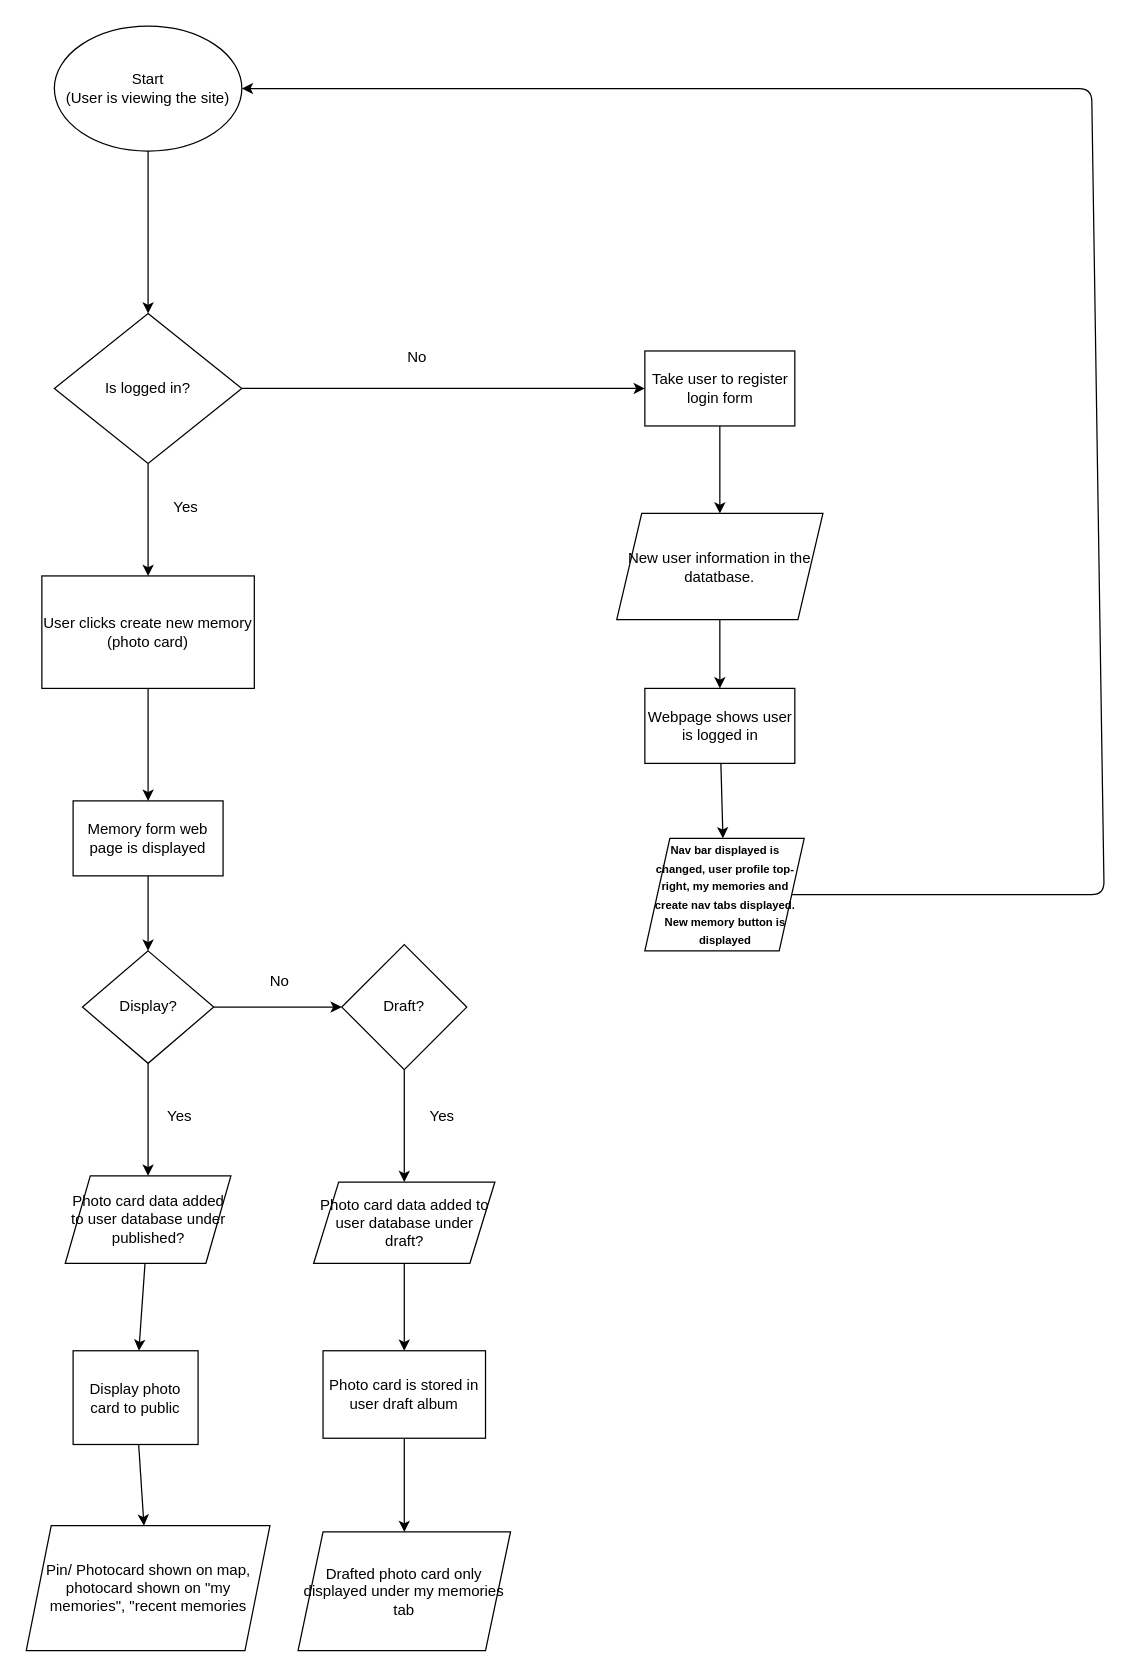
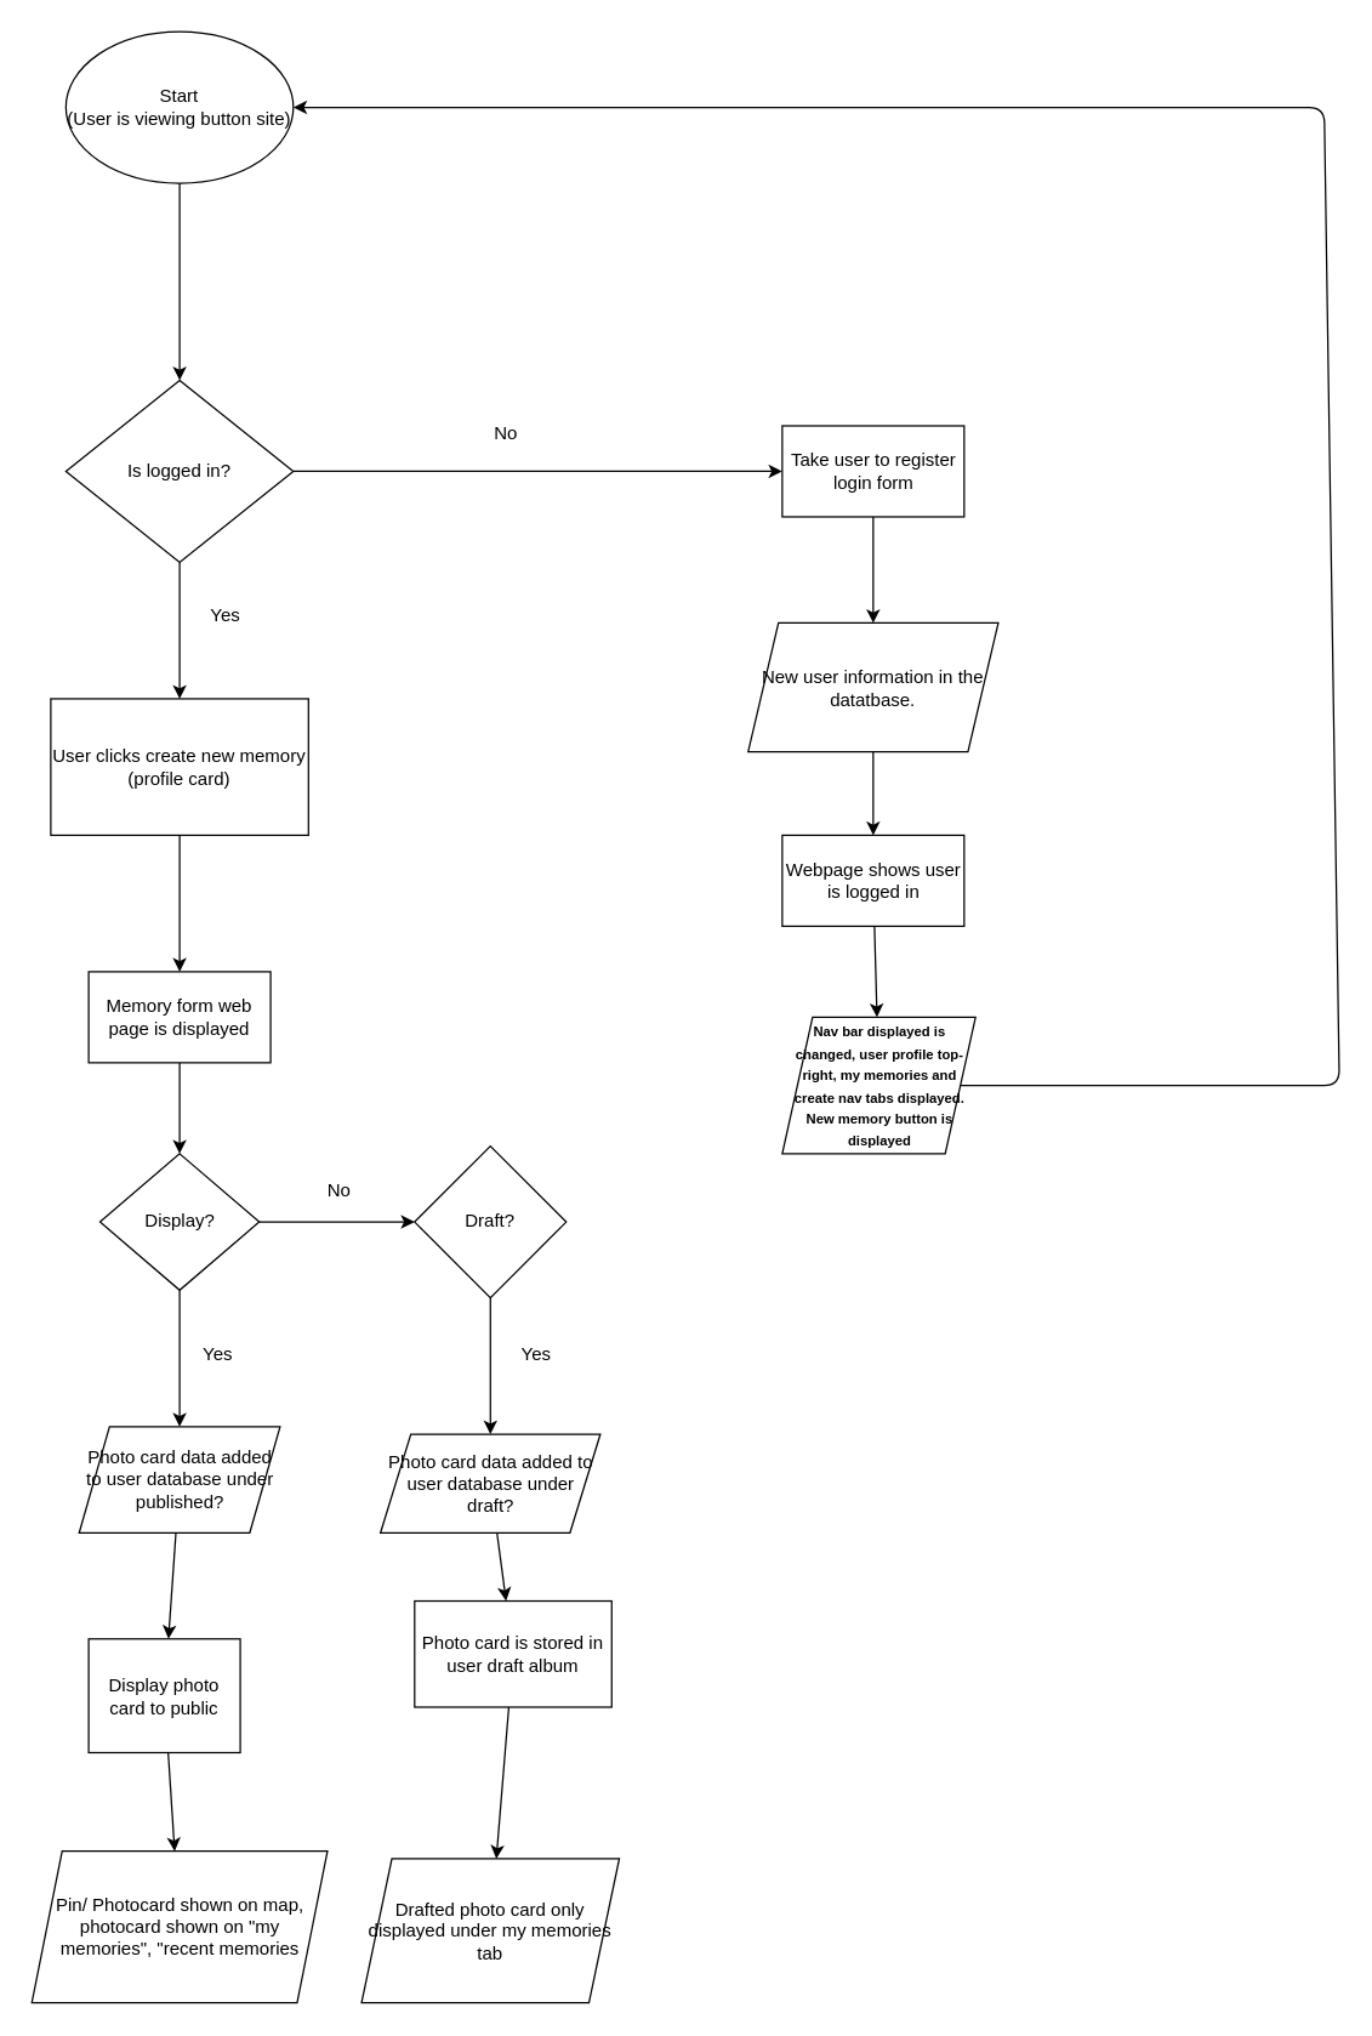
- <mxCell id="3" value="Start&lt;div&gt;(User is viewing the site)&lt;/div&gt;" style="ellipse;whiteSpace=wrap;html=1;" vertex="1" parent="1"><mxGeometry x="43" y="20" width="150" height="100" as="geometry" /></mxCell>
+ <mxCell id="3" value="Start&lt;div&gt;(User is viewing button site)&lt;/div&gt;" style="ellipse;whiteSpace=wrap;html=1;" vertex="1" parent="1"><mxGeometry x="43" y="20" width="150" height="100" as="geometry" /></mxCell>
- <mxCell id="5" value="User clicks create new memory (photo card)" style="rounded=0;whiteSpace=wrap;html=1;" vertex="1" parent="1"><mxGeometry x="33" y="460" width="170" height="90" as="geometry" /></mxCell>
+ <mxCell id="5" value="User clicks create new memory (profile card)" style="rounded=0;whiteSpace=wrap;html=1;" vertex="1" parent="1"><mxGeometry x="33" y="460" width="170" height="90" as="geometry" /></mxCell>
- <mxCell id="24" value="Photo card is stored in user draft album" style="rounded=0;whiteSpace=wrap;html=1;" vertex="1" parent="1"><mxGeometry x="258" y="1080" width="130" height="70" as="geometry" /></mxCell>
+ <mxCell id="24" value="Photo card is stored in user draft album" style="rounded=0;whiteSpace=wrap;html=1;" vertex="1" parent="1"><mxGeometry x="273" y="1055" width="130" height="70" as="geometry" /></mxCell>
